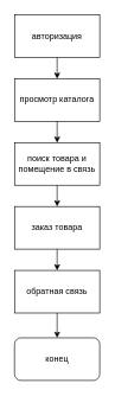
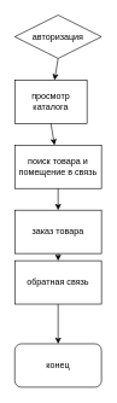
- <mxCell id="3" value="авторизация" style="rounded=0;whiteSpace=wrap;html=1;" vertex="1" parent="1"><mxGeometry x="20" y="20" width="120" height="60" as="geometry" /></mxCell>
+ <mxCell id="3" value="авторизация" style="rhombus;whiteSpace=wrap;html=1;" vertex="1" parent="1"><mxGeometry x="20" y="20" width="120" height="60" as="geometry" /></mxCell>
- <mxCell id="7" value="просмотр каталога" style="rounded=0;whiteSpace=wrap;html=1;" vertex="1" parent="1"><mxGeometry x="20" y="110" width="120" height="60" as="geometry" /></mxCell>
+ <mxCell id="7" value="просмотр каталога" style="rounded=0;whiteSpace=wrap;html=1;" vertex="1" parent="1"><mxGeometry x="20" y="110" width="100" height="60" as="geometry" /></mxCell>
- <mxCell id="4" value="обратная связь" style="rounded=0;whiteSpace=wrap;html=1;" vertex="1" parent="1"><mxGeometry x="20" y="380" width="120" height="60" as="geometry" /></mxCell>
+ <mxCell id="4" value="обратная связь" style="rounded=0;whiteSpace=wrap;html=1;" vertex="1" parent="1"><mxGeometry x="20" y="360" width="120" height="60" as="geometry" /></mxCell>
